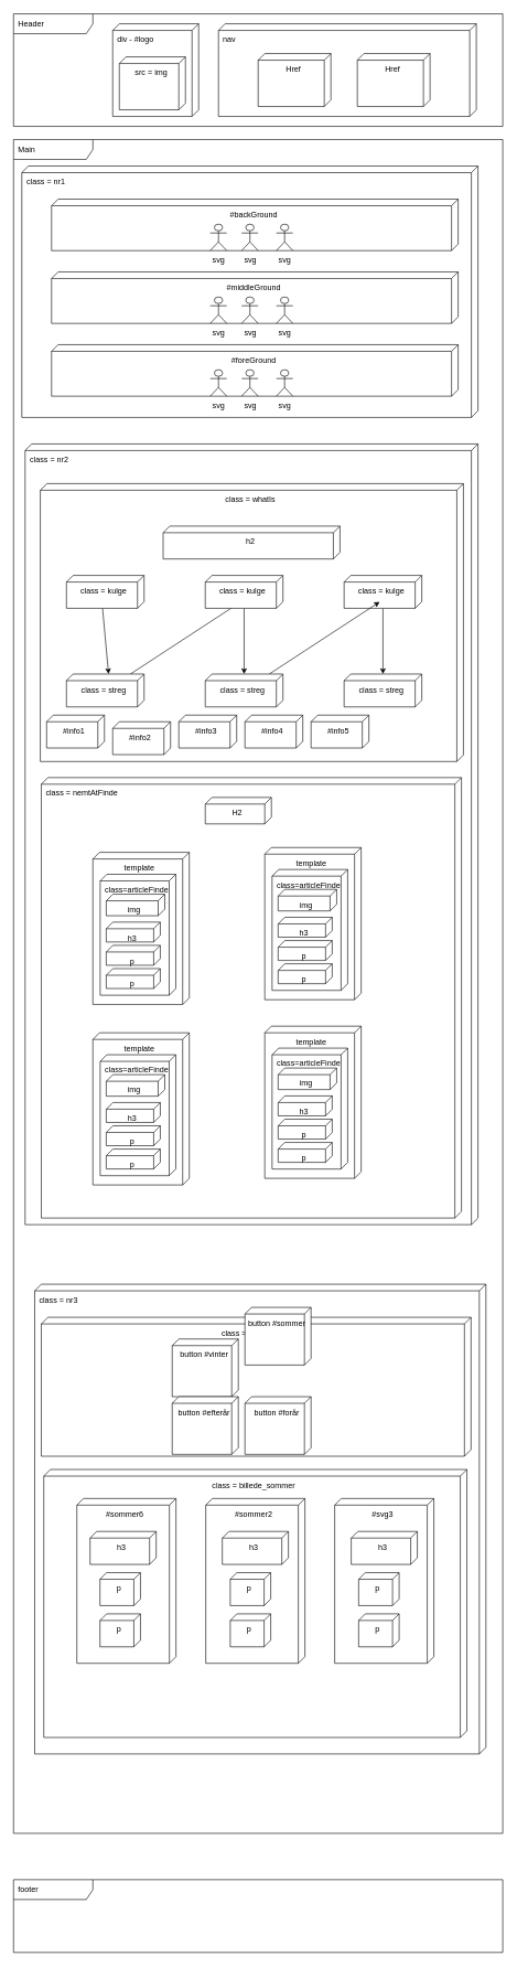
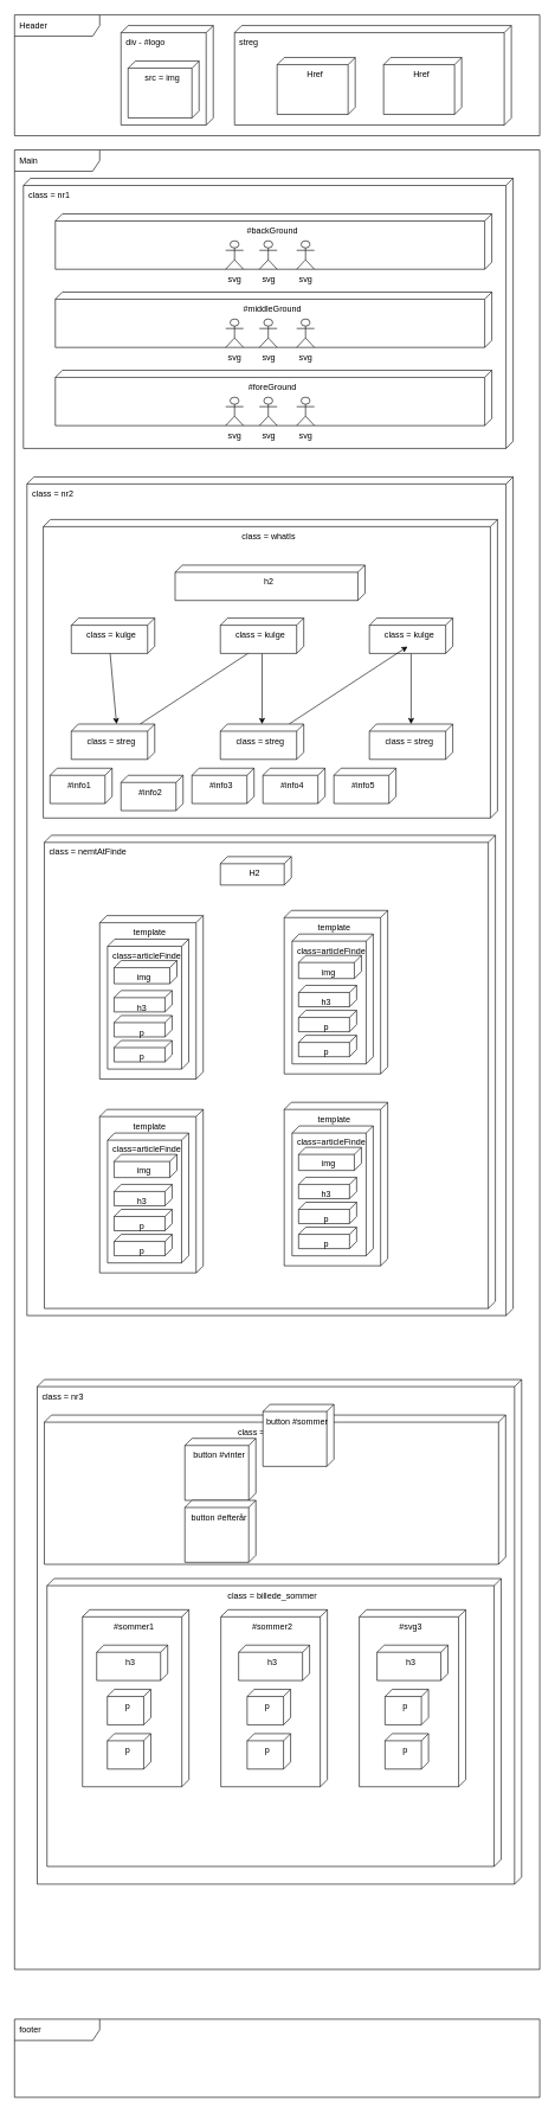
- <mxCell id="7" value="nav" style="verticalAlign=top;align=left;shape=cube;size=10;direction=south;fontStyle=0;html=1;boundedLbl=1;spacingLeft=5;" parent="1" vertex="1"><mxGeometry x="330" y="35" width="390" height="140" as="geometry" /></mxCell>
+ <mxCell id="7" value="streg" style="verticalAlign=top;align=left;shape=cube;size=10;direction=south;fontStyle=0;html=1;boundedLbl=1;spacingLeft=5;" parent="1" vertex="1"><mxGeometry x="330" y="35" width="390" height="140" as="geometry" /></mxCell>
- <mxCell id="80" value="button #forår" style="verticalAlign=top;align=center;shape=cube;size=10;direction=south;html=1;boundedLbl=1;spacingLeft=5;" parent="75" vertex="1"><mxGeometry x="318" y="169.997" width="100" height="87.193" as="geometry" /></mxCell>
- <mxCell id="82" value="#sommer6" style="verticalAlign=top;align=center;shape=cube;size=10;direction=south;html=1;boundedLbl=1;spacingLeft=5;" parent="75" vertex="1"><mxGeometry x="63.75" y="323.86" width="150" height="249.123" as="geometry" /></mxCell>
+ <mxCell id="82" value="#sommer1" style="verticalAlign=top;align=center;shape=cube;size=10;direction=south;html=1;boundedLbl=1;spacingLeft=5;" parent="75" vertex="1"><mxGeometry x="63.75" y="323.86" width="150" height="249.123" as="geometry" /></mxCell>
